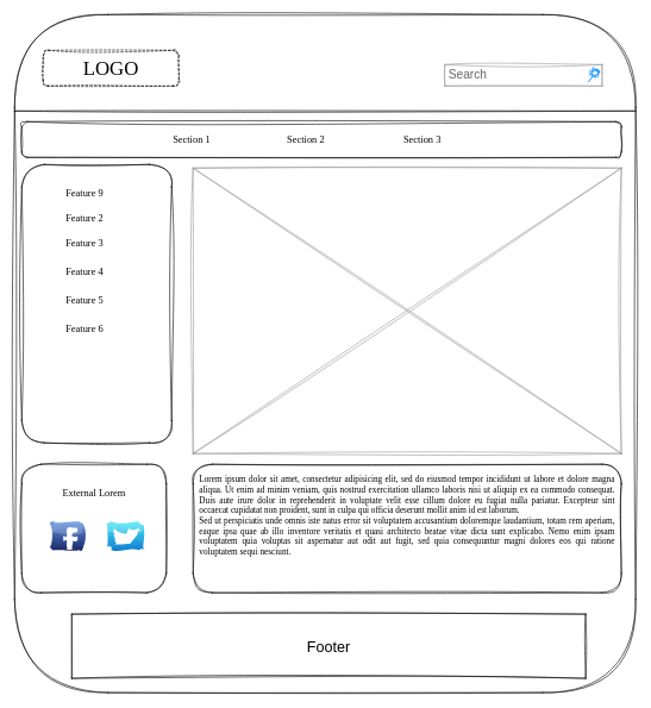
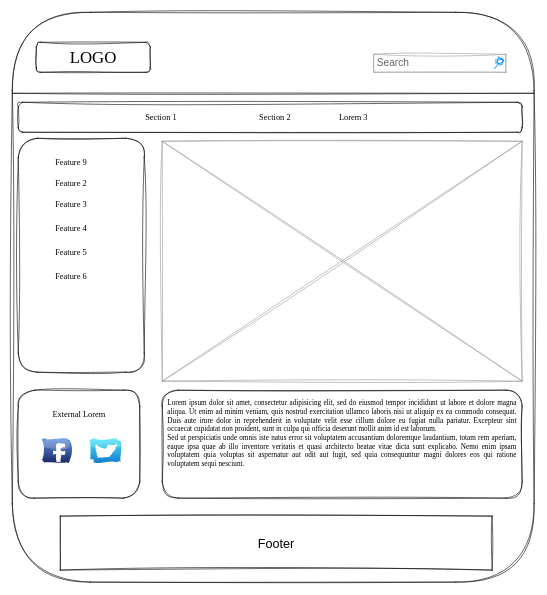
- <mxCell id="3" value="LOGO" style="whiteSpace=wrap;html=1;rounded=1;shadow=0;labelBackgroundColor=none;strokeWidth=1;fontFamily=Verdana;fontSize=28;align=center;comic=1;sketch=1;curveFitting=1;jiggle=2;dashed=1;" vertex="1" parent="1"><mxGeometry x="60" y="70" width="190" height="50" as="geometry" /></mxCell>
+ <mxCell id="3" value="LOGO" style="whiteSpace=wrap;html=1;rounded=1;shadow=0;labelBackgroundColor=none;strokeWidth=1;fontFamily=Verdana;fontSize=28;align=center;comic=1;sketch=1;curveFitting=1;jiggle=2;" vertex="1" parent="1"><mxGeometry x="60" y="70" width="190" height="50" as="geometry" /></mxCell>
- <mxCell id="8" value="Section 2" style="text;html=1;points=[];align=left;verticalAlign=top;spacingTop=-4;fontSize=14;fontFamily=Verdana;rounded=1;sketch=1;curveFitting=1;jiggle=2;" vertex="1" parent="1"><mxGeometry x="400" y="185" width="60" height="20" as="geometry" /></mxCell>
+ <mxCell id="8" value="Section 2" style="text;html=1;points=[];align=left;verticalAlign=top;spacingTop=-4;fontSize=14;fontFamily=Verdana;rounded=1;sketch=1;curveFitting=1;jiggle=2;" vertex="1" parent="1"><mxGeometry x="430" y="185" width="60" height="20" as="geometry" /></mxCell>
- <mxCell id="9" value="Section 3" style="text;html=1;points=[];align=left;verticalAlign=top;spacingTop=-4;fontSize=14;fontFamily=Verdana;rounded=1;sketch=1;curveFitting=1;jiggle=2;" vertex="1" parent="1"><mxGeometry x="563" y="185" width="60" height="20" as="geometry" /></mxCell>
+ <mxCell id="9" value="Lorem 3" style="text;html=1;points=[];align=left;verticalAlign=top;spacingTop=-4;fontSize=14;fontFamily=Verdana;rounded=1;sketch=1;curveFitting=1;jiggle=2;" vertex="1" parent="1"><mxGeometry x="563" y="185" width="60" height="20" as="geometry" /></mxCell>
